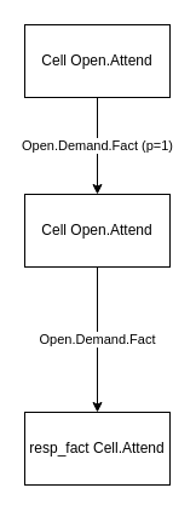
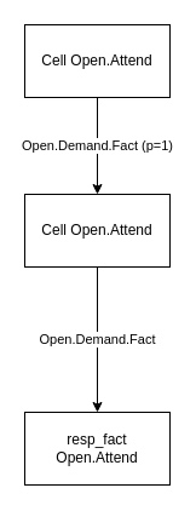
- <mxCell id="5" value="resp_fact Cell.Attend" style="rounded=0;whiteSpace=wrap;html=1;dashed=0;" parent="1" vertex="1"><mxGeometry x="20" y="340" width="120" height="60" as="geometry" /></mxCell>
+ <mxCell id="5" value="resp_fact Open.Attend" style="rounded=0;whiteSpace=wrap;html=1;dashed=0;" parent="1" vertex="1"><mxGeometry x="20" y="340" width="120" height="60" as="geometry" /></mxCell>
